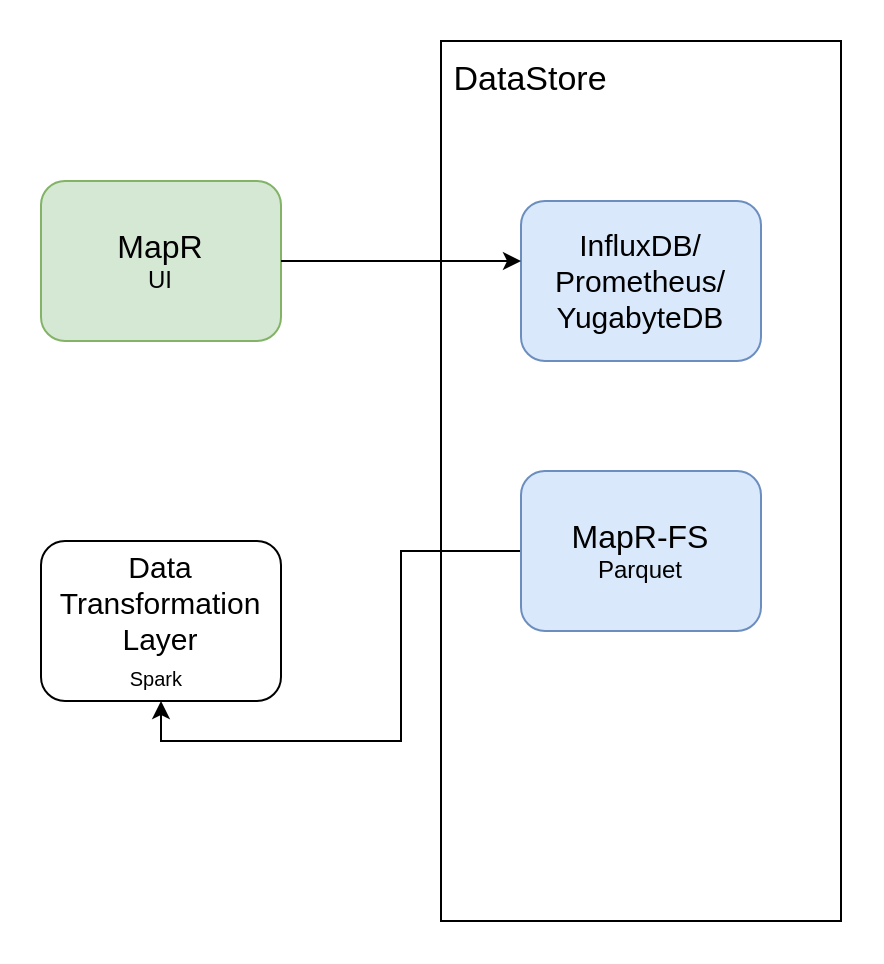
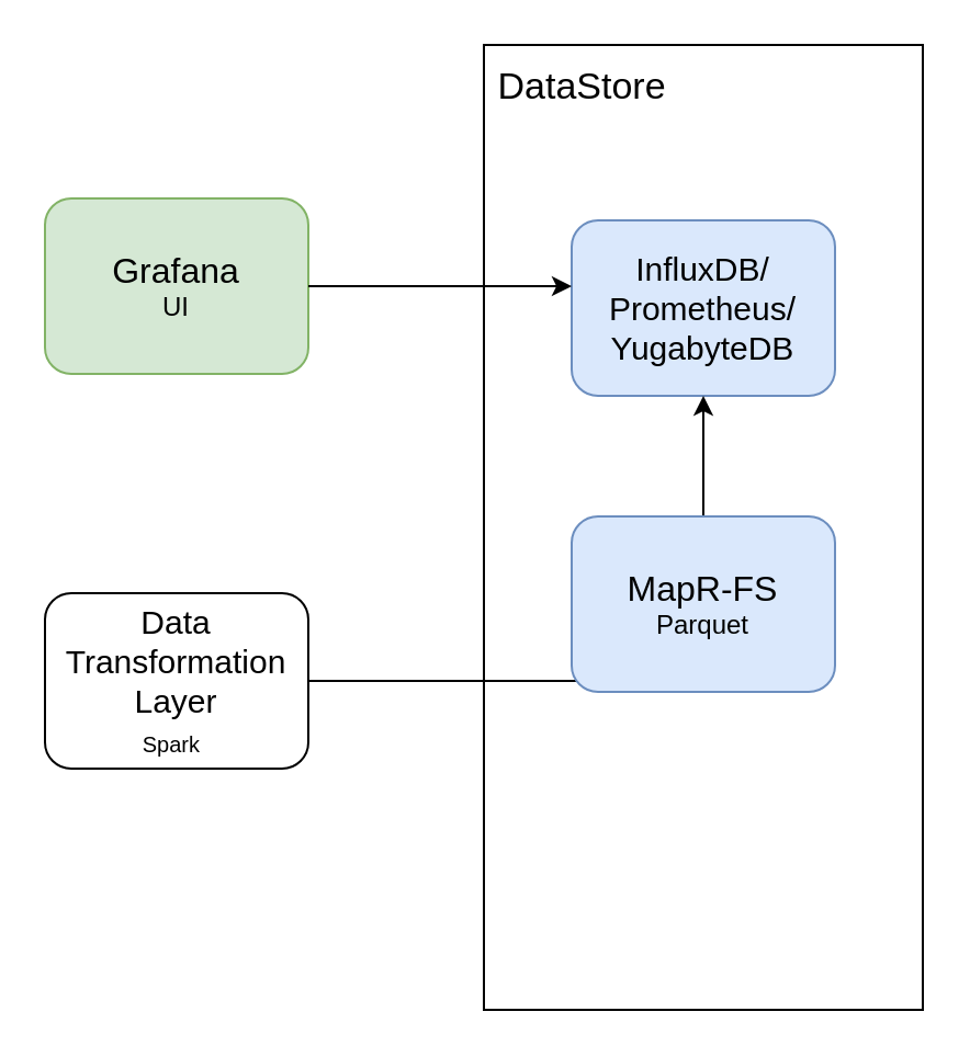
- <mxCell id="2" value="&lt;font&gt;&lt;span style=&quot;font-size: 16px&quot;&gt;MapR&lt;/span&gt;&lt;br&gt;&lt;font style=&quot;font-size: 12px&quot;&gt;UI&lt;/font&gt;&lt;br&gt;&lt;/font&gt;" style="shape=ext;rounded=1;html=1;whiteSpace=wrap;fillColor=#d5e8d4;strokeColor=#82b366;" parent="1" vertex="1"><mxGeometry x="20" y="90" width="120" height="80" as="geometry" /></mxCell>
+ <mxCell id="2" value="&lt;font&gt;&lt;span style=&quot;font-size: 16px&quot;&gt;Grafana&lt;/span&gt;&lt;br&gt;&lt;font style=&quot;font-size: 12px&quot;&gt;UI&lt;/font&gt;&lt;br&gt;&lt;/font&gt;" style="shape=ext;rounded=1;html=1;whiteSpace=wrap;fillColor=#d5e8d4;strokeColor=#82b366;" parent="1" vertex="1"><mxGeometry x="20" y="90" width="120" height="80" as="geometry" /></mxCell>
+ <mxCell id="7" style="edgeStyle=orthogonalEdgeStyle;rounded=0;orthogonalLoop=1;jettySize=auto;html=1;exitX=1;exitY=0.5;exitDx=0;exitDy=0;entryX=0.5;entryY=1;entryDx=0;entryDy=0;" edge="1" parent="1" source="8" target="5"><mxGeometry relative="1" as="geometry" /></mxCell>
- <mxCell id="9" style="edgeStyle=orthogonalEdgeStyle;rounded=0;orthogonalLoop=1;jettySize=auto;html=1;exitX=0;exitY=0.5;exitDx=0;exitDy=0;entryX=0.5;entryY=1;entryDx=0;entryDy=0;" edge="1" parent="1" source="10" target="8"><mxGeometry relative="1" as="geometry"><mxPoint x="80" y="390" as="targetPoint" /></mxGeometry></mxCell>
